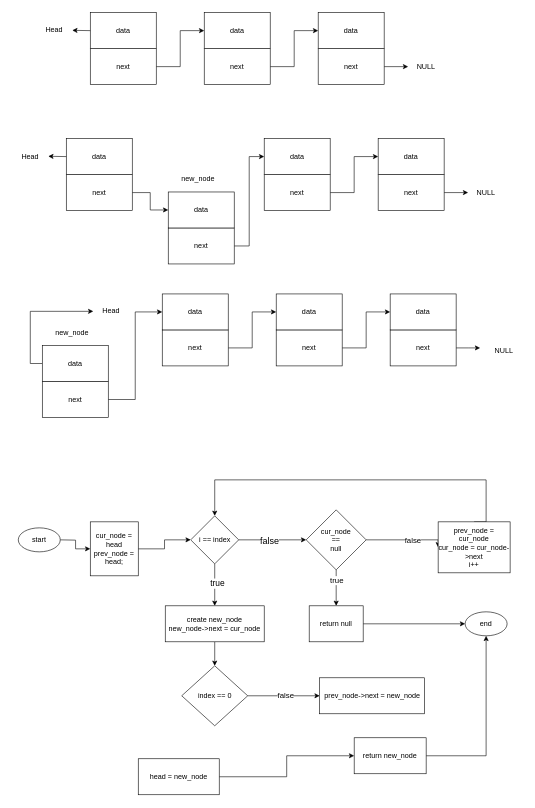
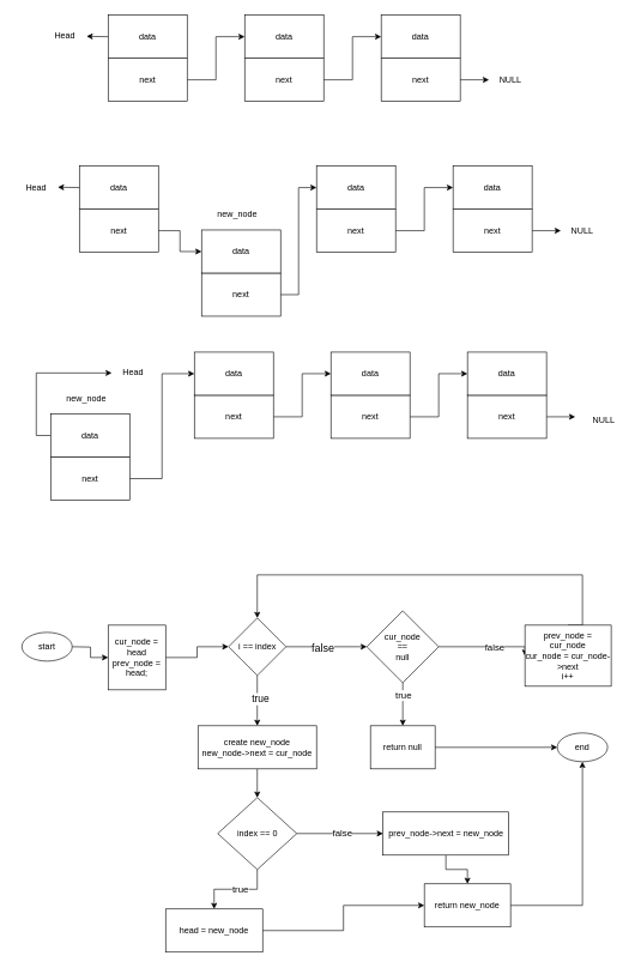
+ <mxCell id="71" value="" style="edgeStyle=orthogonalEdgeStyle;rounded=0;orthogonalLoop=1;jettySize=auto;html=1;" edge="1" parent="1" source="72" target="77"><mxGeometry relative="1" as="geometry" /></mxCell>
+ <mxCell id="64" style="edgeStyle=orthogonalEdgeStyle;rounded=0;orthogonalLoop=1;jettySize=auto;html=1;exitX=0.5;exitY=1;exitDx=0;exitDy=0;entryX=0.5;entryY=0;entryDx=0;entryDy=0;" edge="1" parent="1" source="68" target="70"><mxGeometry relative="1" as="geometry" /></mxCell>
+ <mxCell id="65" value="&lt;font style=&quot;font-size: 13px;&quot;&gt;true&lt;/font&gt;" style="edgeLabel;html=1;align=center;verticalAlign=middle;resizable=0;points=[];" vertex="1" connectable="0" parent="64"><mxGeometry x="-0.1" relative="1" as="geometry"><mxPoint as="offset" /></mxGeometry></mxCell>
